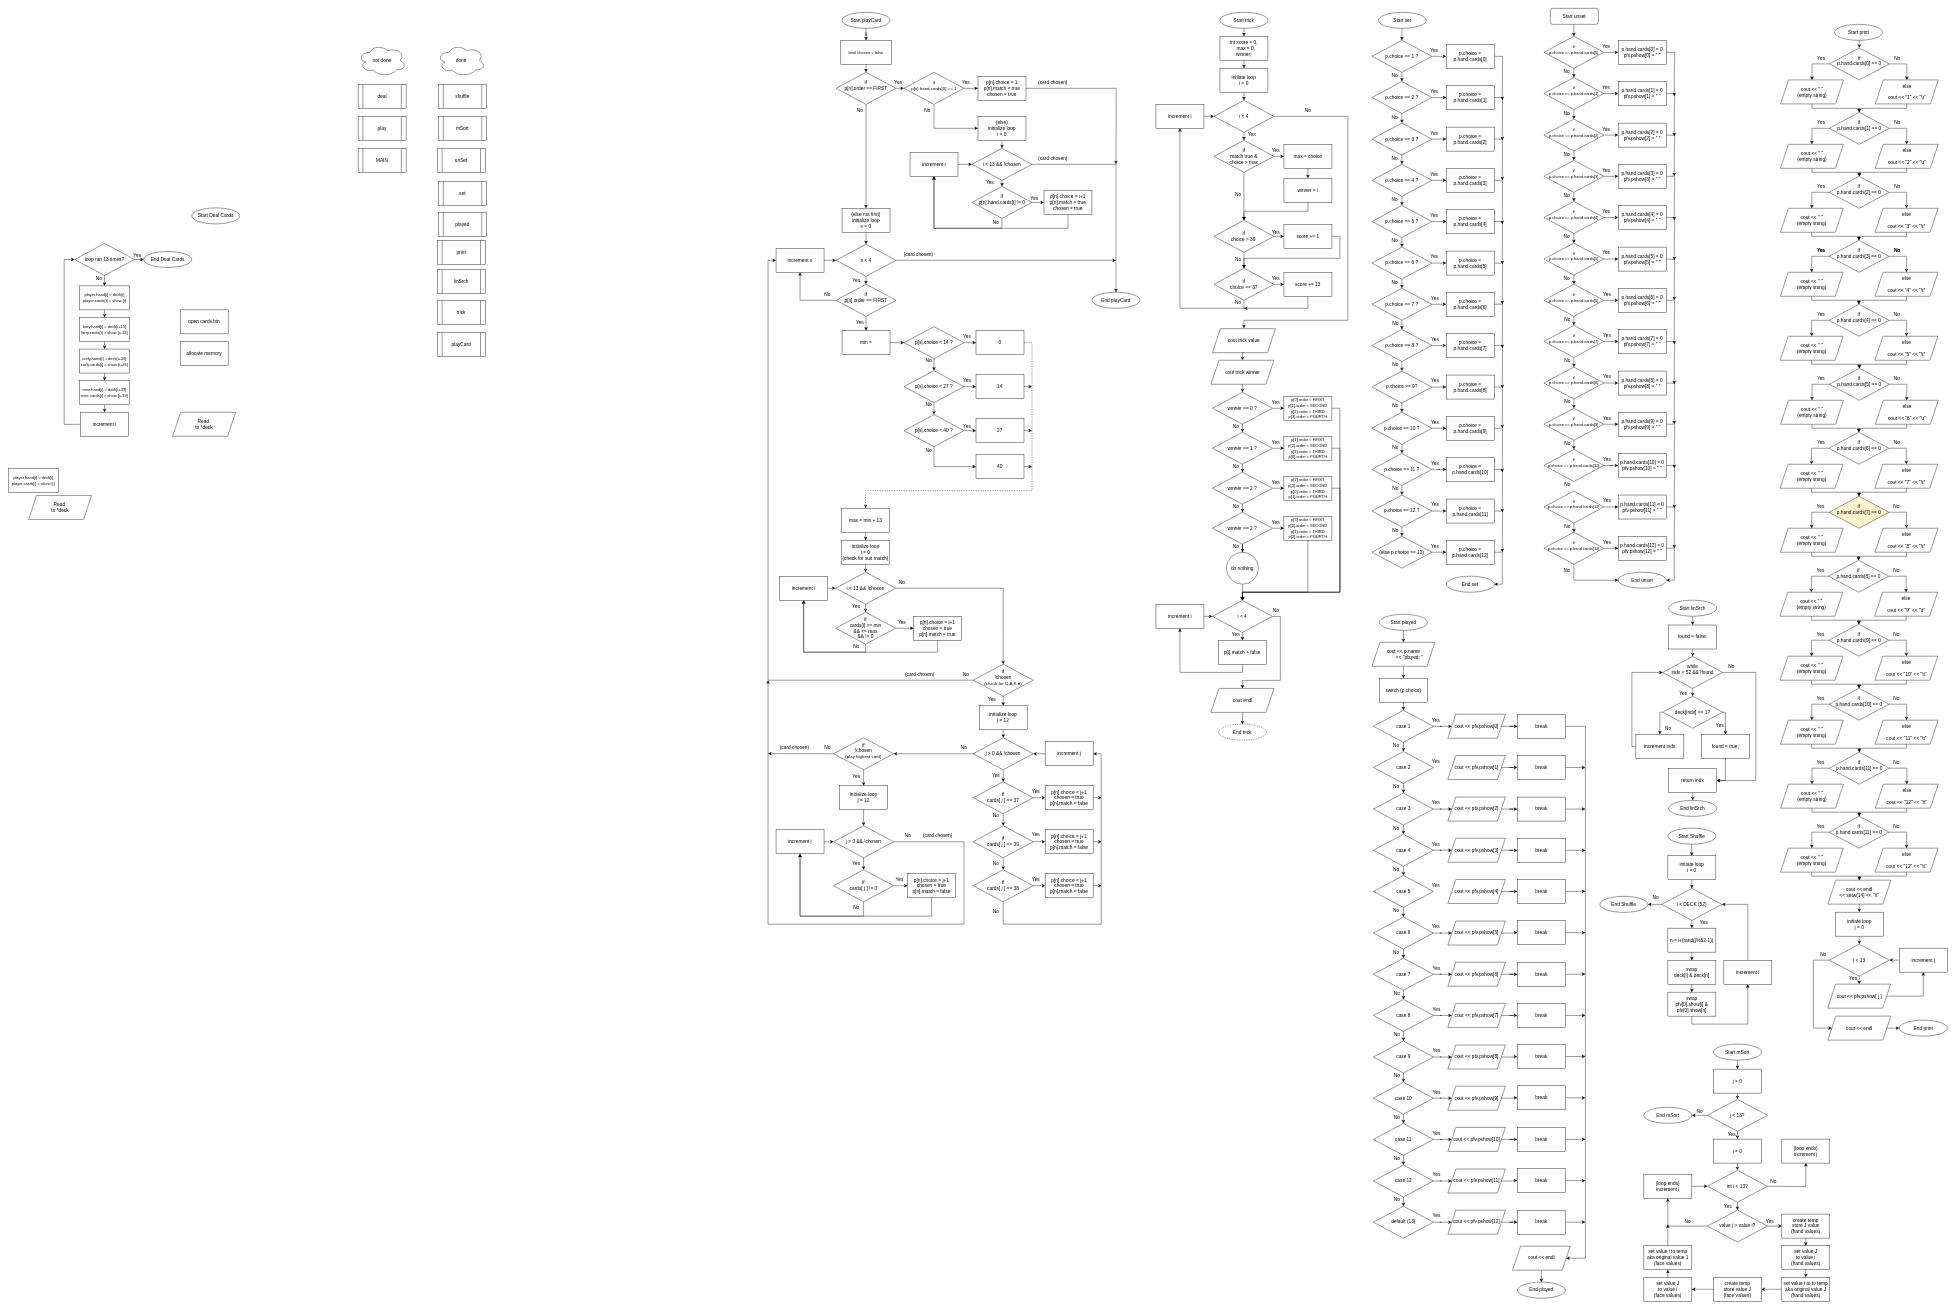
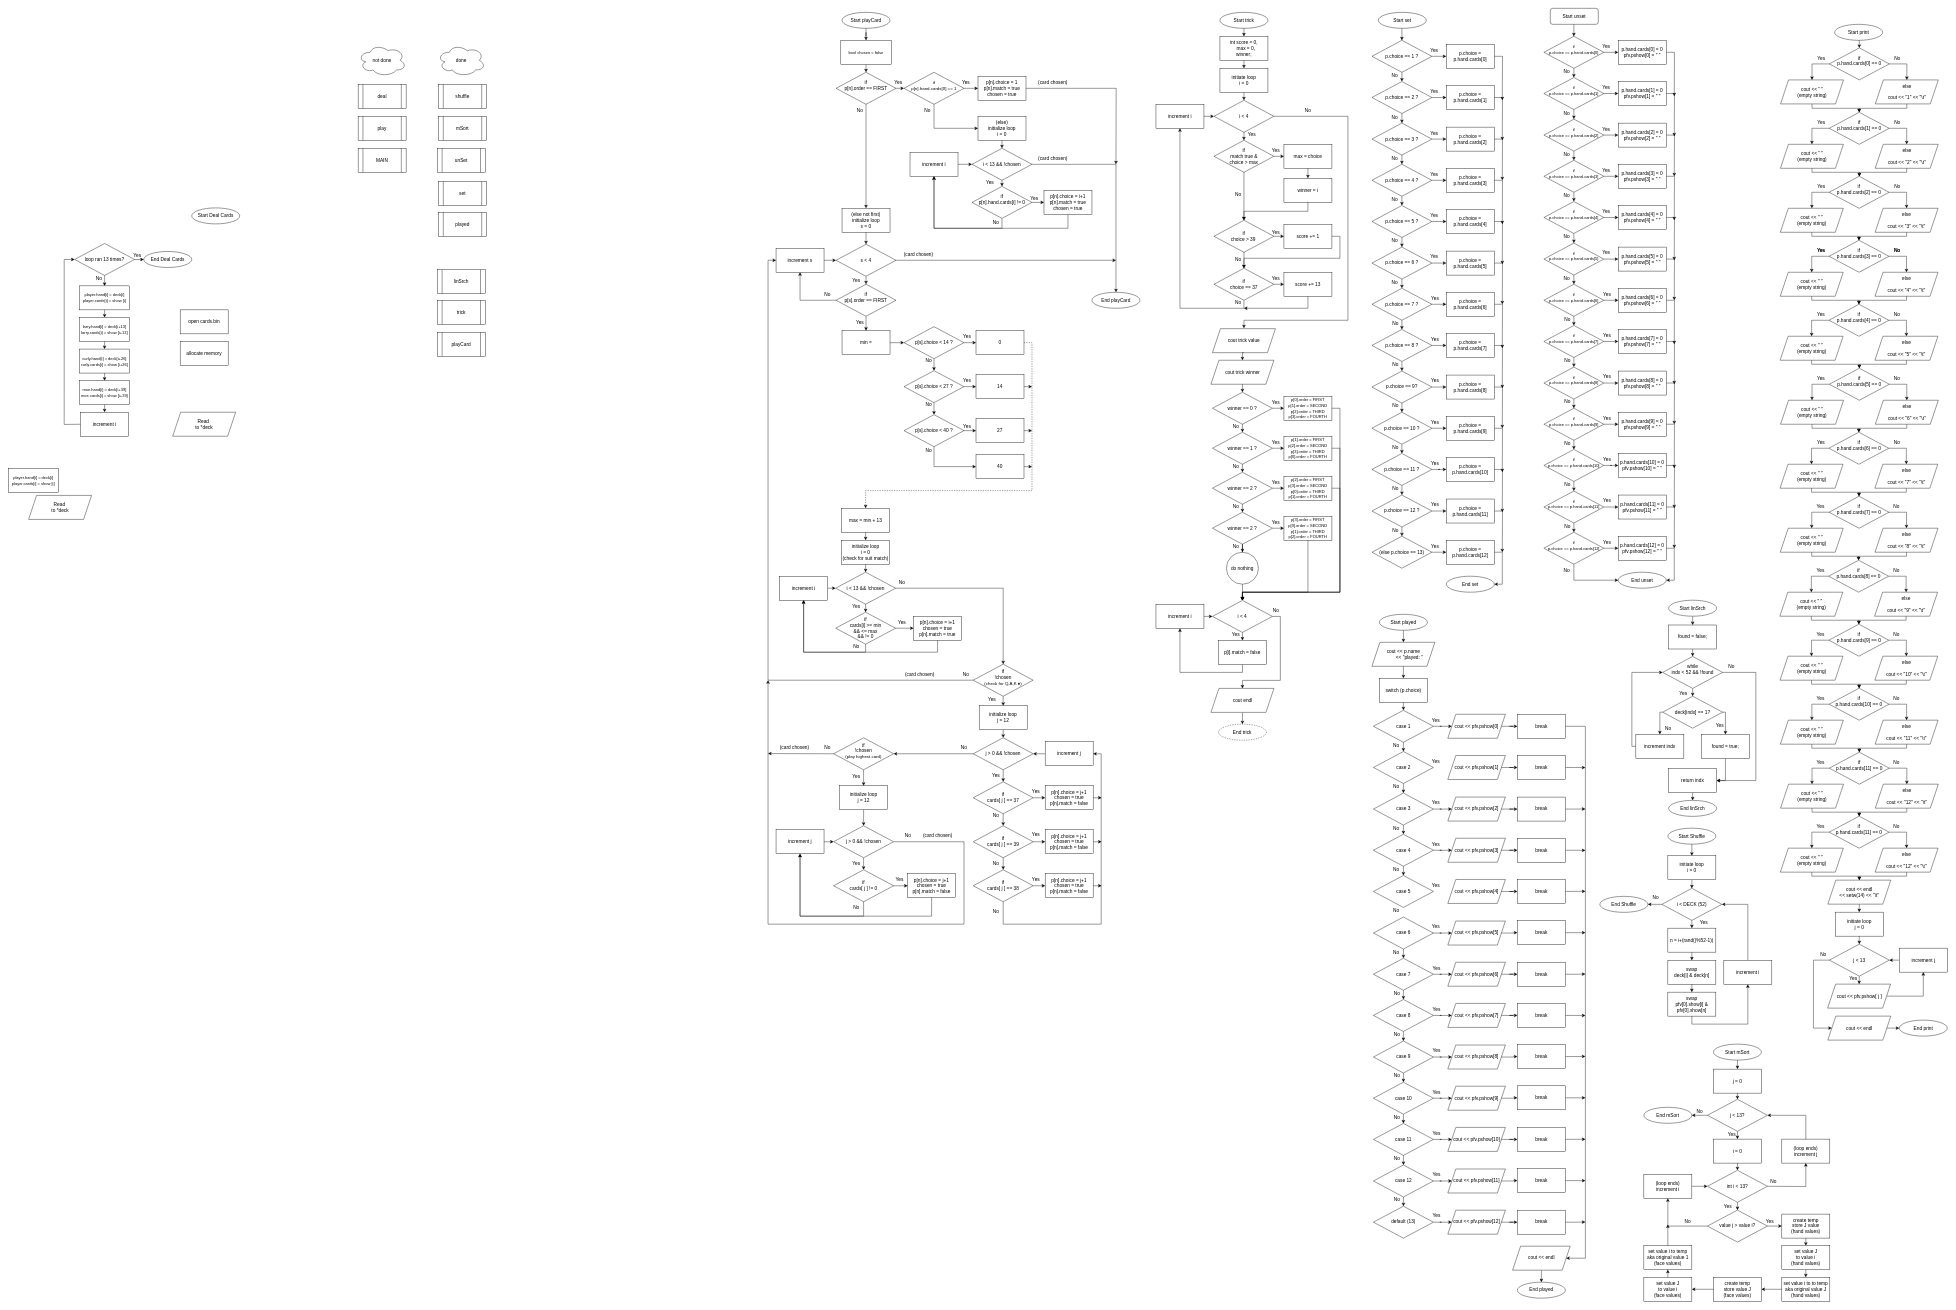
- <mxCell id="560" value="print" style="shape=process;whiteSpace=wrap;html=1;backgroundOutline=1;" vertex="1" parent="1"><mxGeometry x="1093" y="600" width="120" height="60" as="geometry" /></mxCell>
+ <mxCell id="303" style="edgeStyle=orthogonalEdgeStyle;rounded=0;orthogonalLoop=1;jettySize=auto;html=1;exitX=0.5;exitY=1;exitDx=0;exitDy=0;entryX=0.5;entryY=0;entryDx=0;entryDy=0;" edge="1" parent="247" source="297" target="302"><mxGeometry relative="1" as="geometry" /></mxCell>
- <mxCell id="159" value="if&lt;br&gt;p.hand.cards[7] == 0&lt;br&gt;&amp;nbsp;" style="rhombus;whiteSpace=wrap;html=1;fillColor=#fff2cc;" vertex="1" parent="109"><mxGeometry x="123" y="1180" width="150" height="80" as="geometry" /></mxCell>
+ <mxCell id="159" value="if&lt;br&gt;p.hand.cards[7] == 0&lt;br&gt;&amp;nbsp;" style="rhombus;whiteSpace=wrap;html=1;" vertex="1" parent="109"><mxGeometry x="123" y="1180" width="150" height="80" as="geometry" /></mxCell>
- <mxCell id="454" style="edgeStyle=orthogonalEdgeStyle;rounded=0;orthogonalLoop=1;jettySize=auto;html=1;exitX=0.5;exitY=1;exitDx=0;exitDy=0;entryX=0.5;entryY=0;entryDx=0;entryDy=0;" edge="1" parent="435" source="450" target="453"><mxGeometry relative="1" as="geometry" /></mxCell>
+ <mxCell id="60" value="" style="endArrow=classic;html=1;rounded=0;exitX=0.5;exitY=0;exitDx=0;exitDy=0;entryX=1;entryY=0.5;entryDx=0;entryDy=0;" edge="1" parent="29" source="42" target="43"><mxGeometry width="50" height="50" relative="1" as="geometry"><mxPoint x="560" y="321" as="sourcePoint" /><mxPoint x="610" y="271" as="targetPoint" /><Array as="points"><mxPoint x="405" y="178" /></Array></mxGeometry></mxCell>
